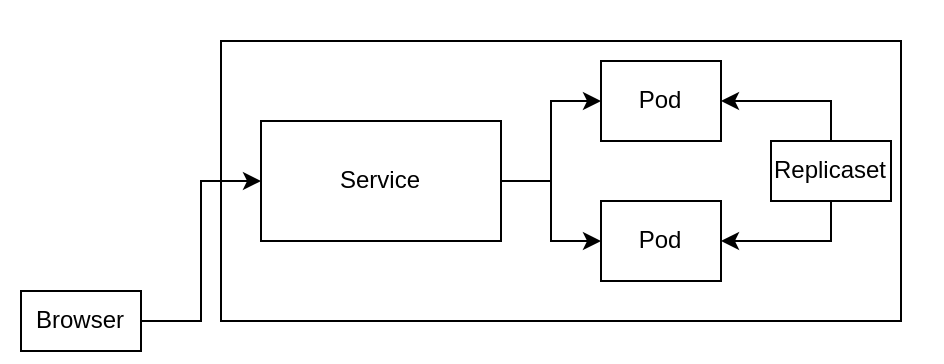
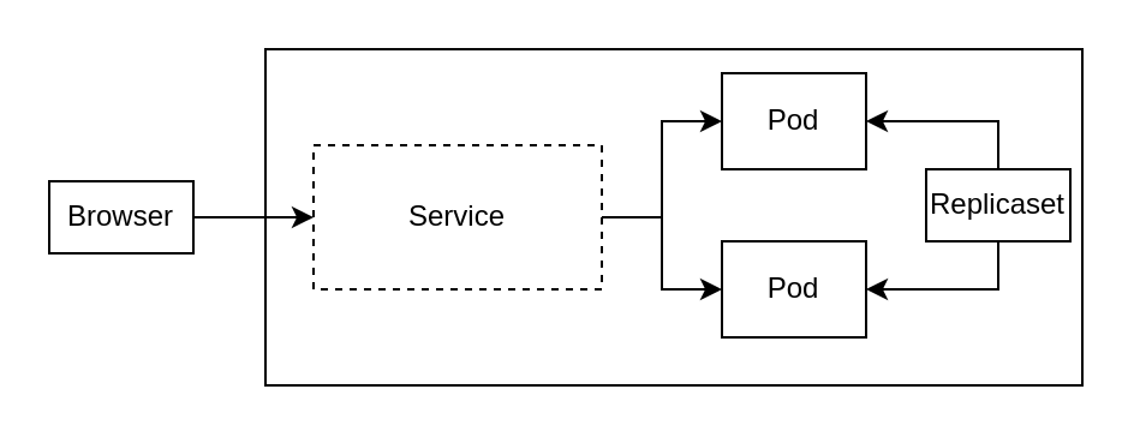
- <mxCell id="6" value="Service" style="rounded=0;whiteSpace=wrap;html=1;" vertex="1" parent="1"><mxGeometry x="130" y="60" width="120" height="60" as="geometry" /></mxCell>
+ <mxCell id="6" value="Service" style="rounded=0;whiteSpace=wrap;html=1;dashed=1;" vertex="1" parent="1"><mxGeometry x="130" y="60" width="120" height="60" as="geometry" /></mxCell>
- <mxCell id="2" value="&lt;div&gt;Browser&lt;/div&gt;" style="rounded=0;whiteSpace=wrap;html=1;" vertex="1" parent="1"><mxGeometry x="10" y="145" width="60" height="30" as="geometry" /></mxCell>
+ <mxCell id="2" value="&lt;div&gt;Browser&lt;/div&gt;" style="rounded=0;whiteSpace=wrap;html=1;" vertex="1" parent="1"><mxGeometry x="20" y="75" width="60" height="30" as="geometry" /></mxCell>
